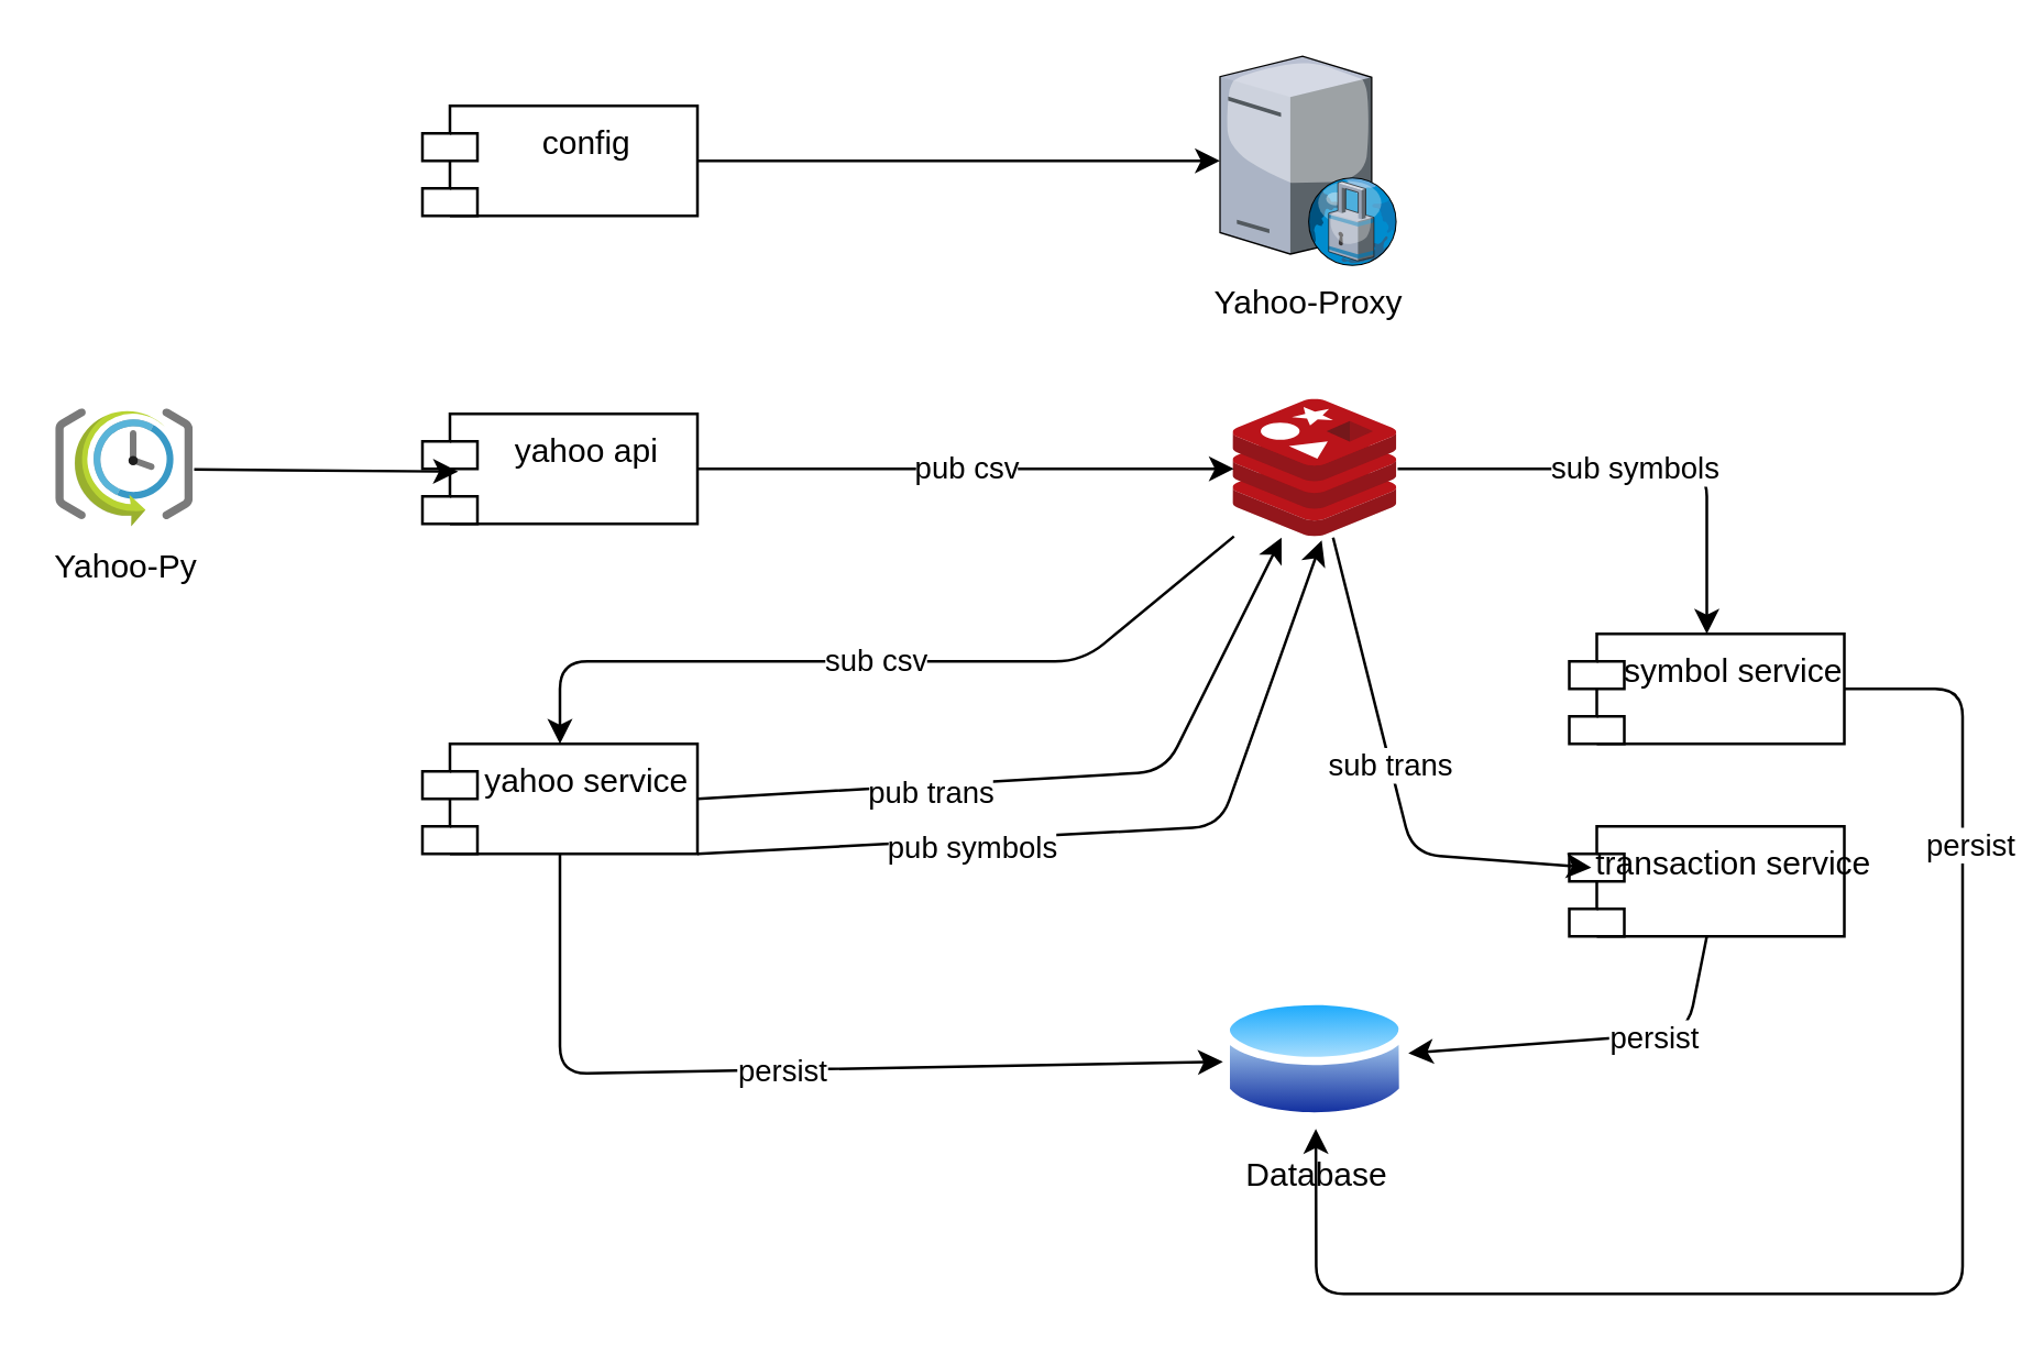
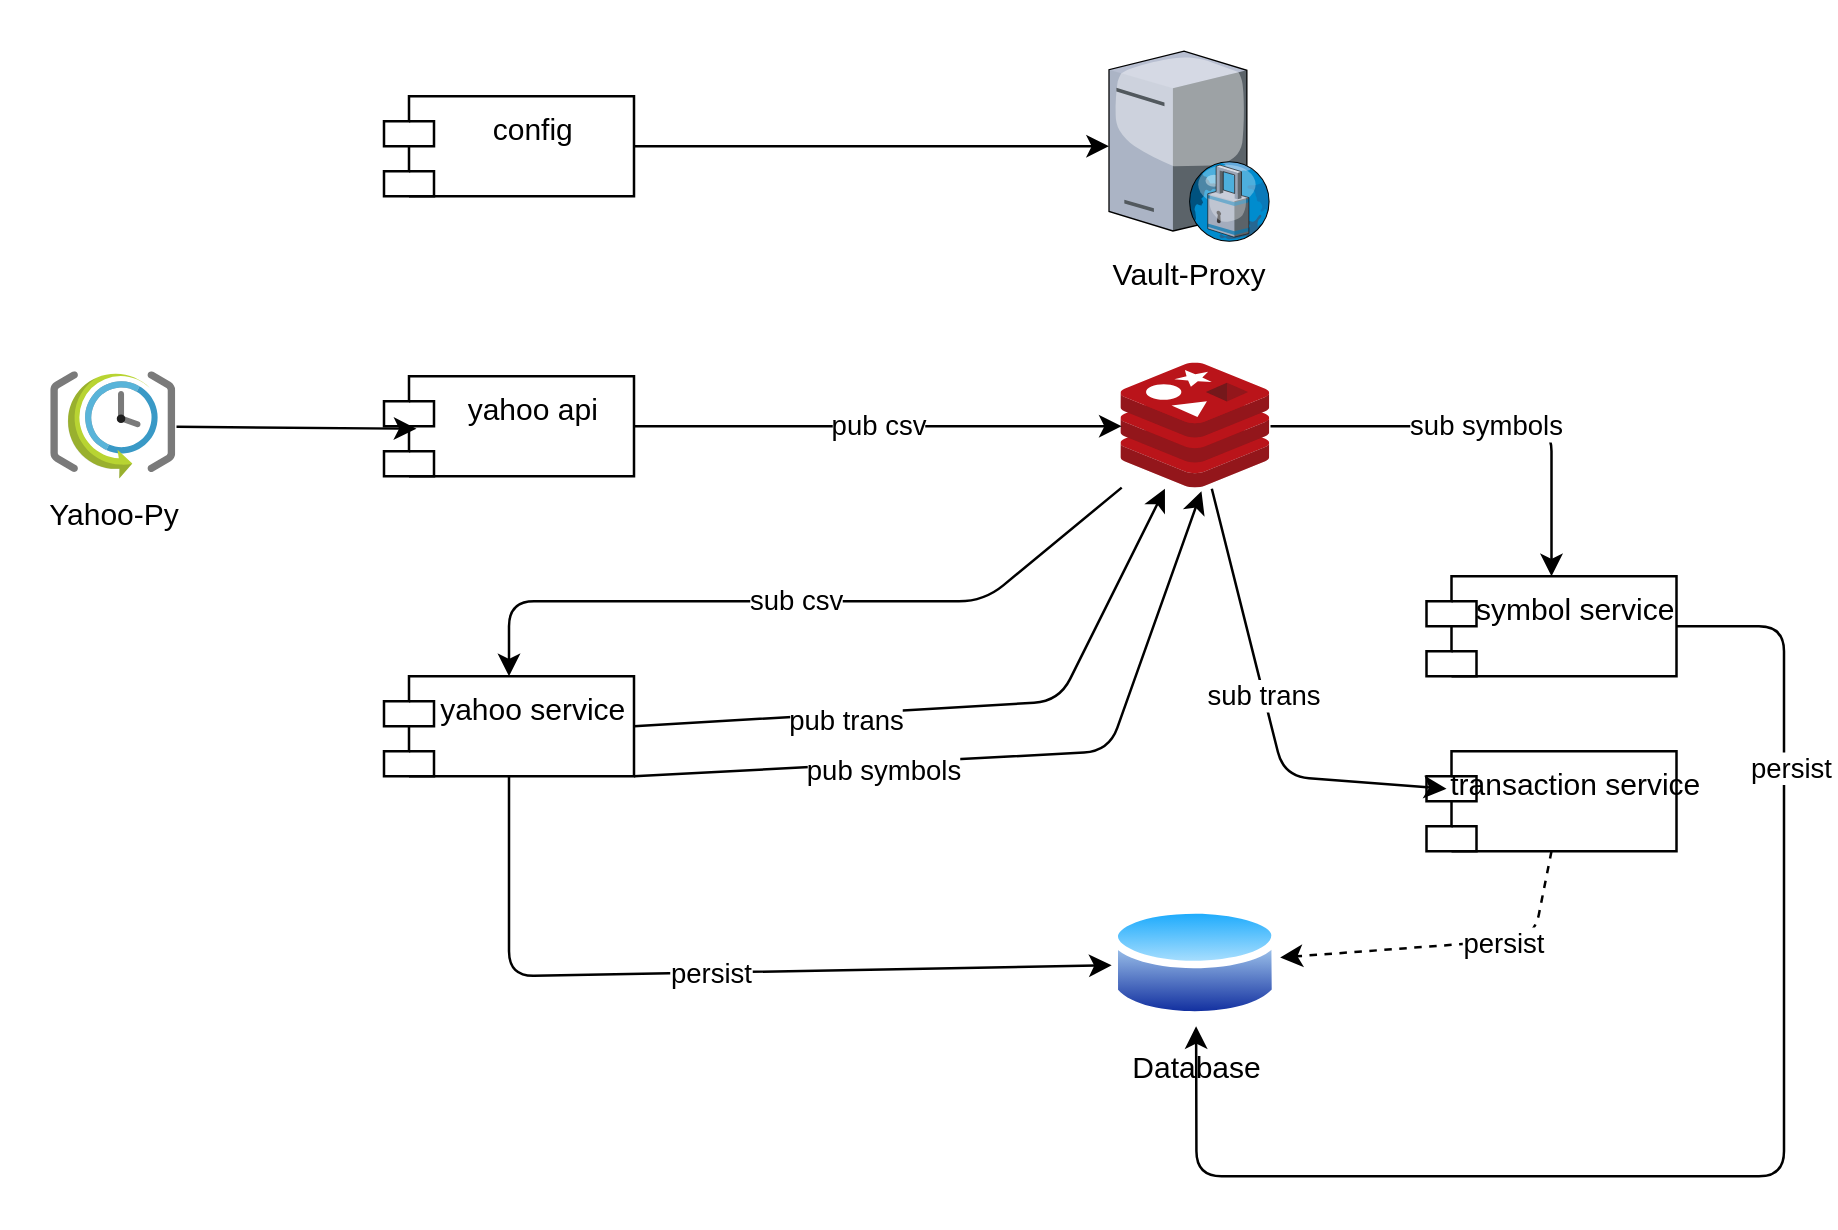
- <mxCell id="2" value="Yahoo-Proxy" style="verticalLabelPosition=bottom;aspect=fixed;html=1;verticalAlign=top;strokeColor=none;align=center;outlineConnect=0;shape=mxgraph.citrix.proxy_server;" vertex="1" parent="1"><mxGeometry x="443" y="20" width="64.6" height="76" as="geometry" /></mxCell>
+ <mxCell id="2" value="Vault-Proxy" style="verticalLabelPosition=bottom;aspect=fixed;html=1;verticalAlign=top;strokeColor=none;align=center;outlineConnect=0;shape=mxgraph.citrix.proxy_server;" vertex="1" parent="1"><mxGeometry x="443" y="20" width="64.6" height="76" as="geometry" /></mxCell>
- <mxCell id="23" value="" style="endArrow=classic;html=1;exitX=0.5;exitY=1;exitDx=0;exitDy=0;" edge="1" parent="1" source="20" target="10"><mxGeometry width="50" height="50" relative="1" as="geometry"><mxPoint x="363" y="570" as="sourcePoint" /><mxPoint x="413" y="520" as="targetPoint" /><Array as="points"><mxPoint x="613" y="375" /></Array></mxGeometry></mxCell>
+ <mxCell id="23" value="" style="endArrow=classic;html=1;exitX=0.5;exitY=1;exitDx=0;exitDy=0;dashed=1;" edge="1" parent="1" source="20" target="10"><mxGeometry width="50" height="50" relative="1" as="geometry"><mxPoint x="363" y="570" as="sourcePoint" /><mxPoint x="413" y="520" as="targetPoint" /><Array as="points"><mxPoint x="613" y="375" /></Array></mxGeometry></mxCell>
